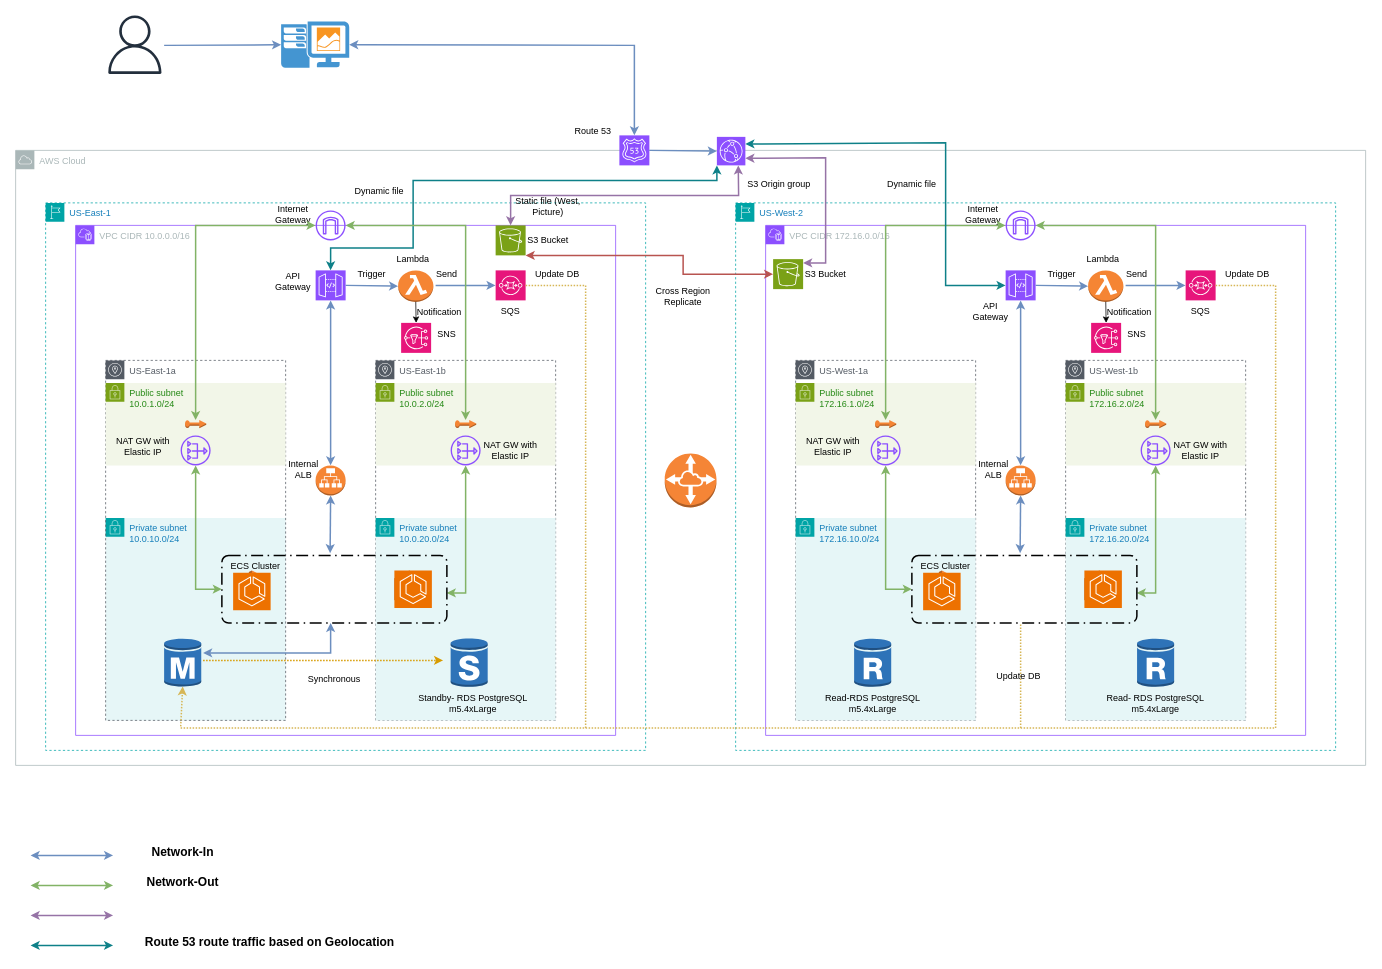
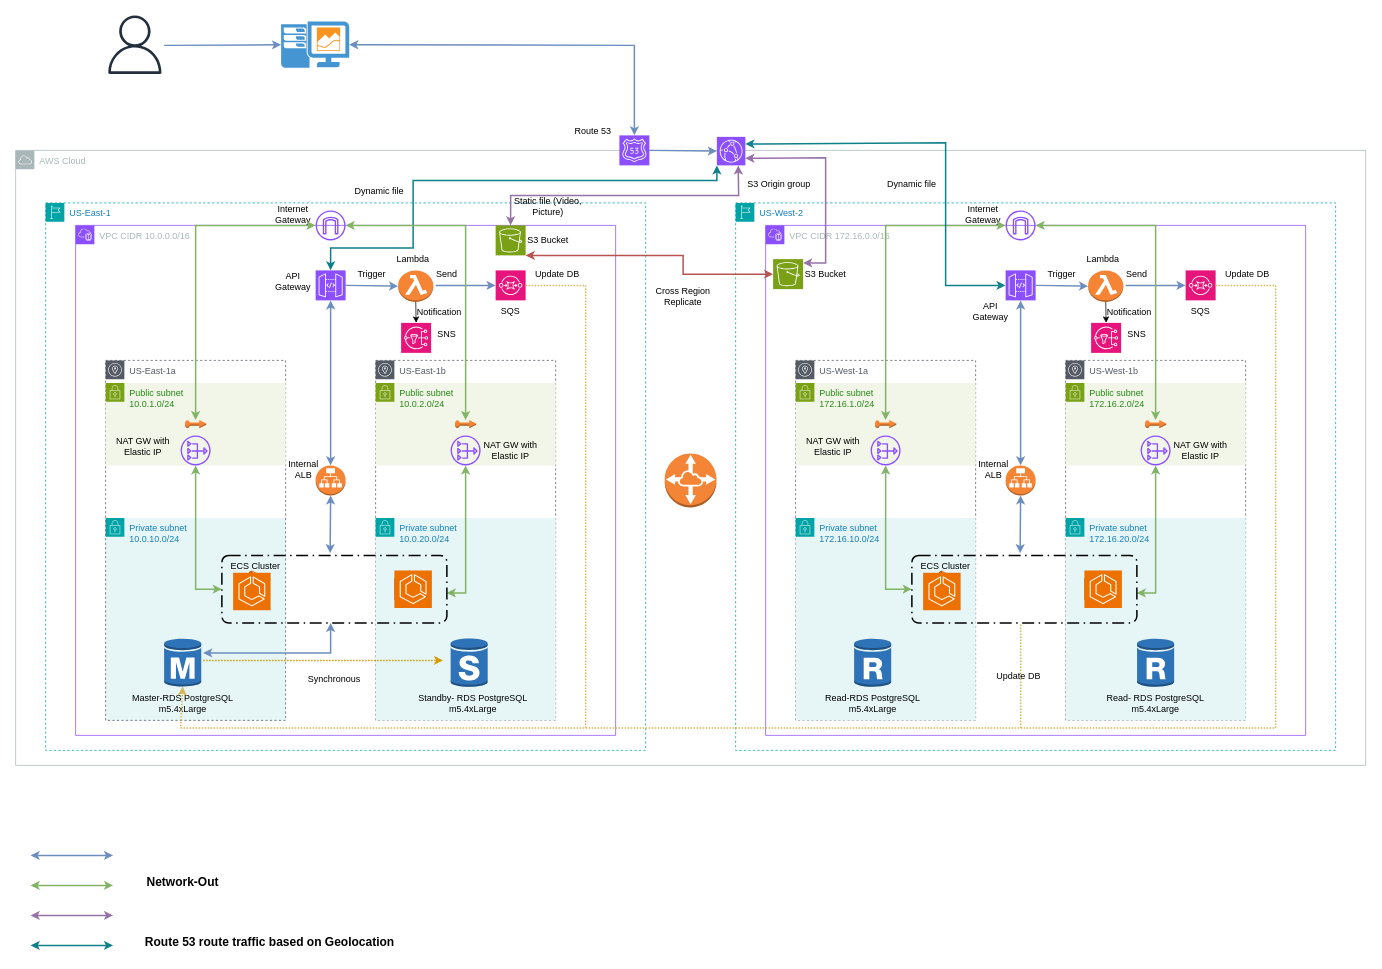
- <mxCell id="61" value="Static file (West, Picture)" style="text;html=1;strokeColor=none;fillColor=none;align=center;verticalAlign=middle;whiteSpace=wrap;rounded=0;" parent="1" vertex="1"><mxGeometry x="675" y="260" width="110" height="30" as="geometry" /></mxCell>
+ <mxCell id="61" value="Static file (Video, Picture)" style="text;html=1;strokeColor=none;fillColor=none;align=center;verticalAlign=middle;whiteSpace=wrap;rounded=0;" parent="1" vertex="1"><mxGeometry x="675" y="260" width="110" height="30" as="geometry" /></mxCell>
+ <mxCell id="47" value="Master-RDS PostgreSQL&lt;br&gt;m5.4xLarge" style="text;html=1;strokeColor=none;fillColor=none;align=center;verticalAlign=middle;whiteSpace=wrap;rounded=0;" parent="1" vertex="1"><mxGeometry x="167.75" y="922" width="150" height="30" as="geometry" /></mxCell>
- <mxCell id="56" value="&lt;font style=&quot;font-size: 16px;&quot;&gt;&lt;b&gt;Network-In&lt;/b&gt;&lt;/font&gt;" style="text;html=1;strokeColor=none;fillColor=none;align=center;verticalAlign=middle;whiteSpace=wrap;rounded=0;" parent="1" vertex="1"><mxGeometry x="167.75" y="1120" width="150" height="30" as="geometry" /></mxCell>
